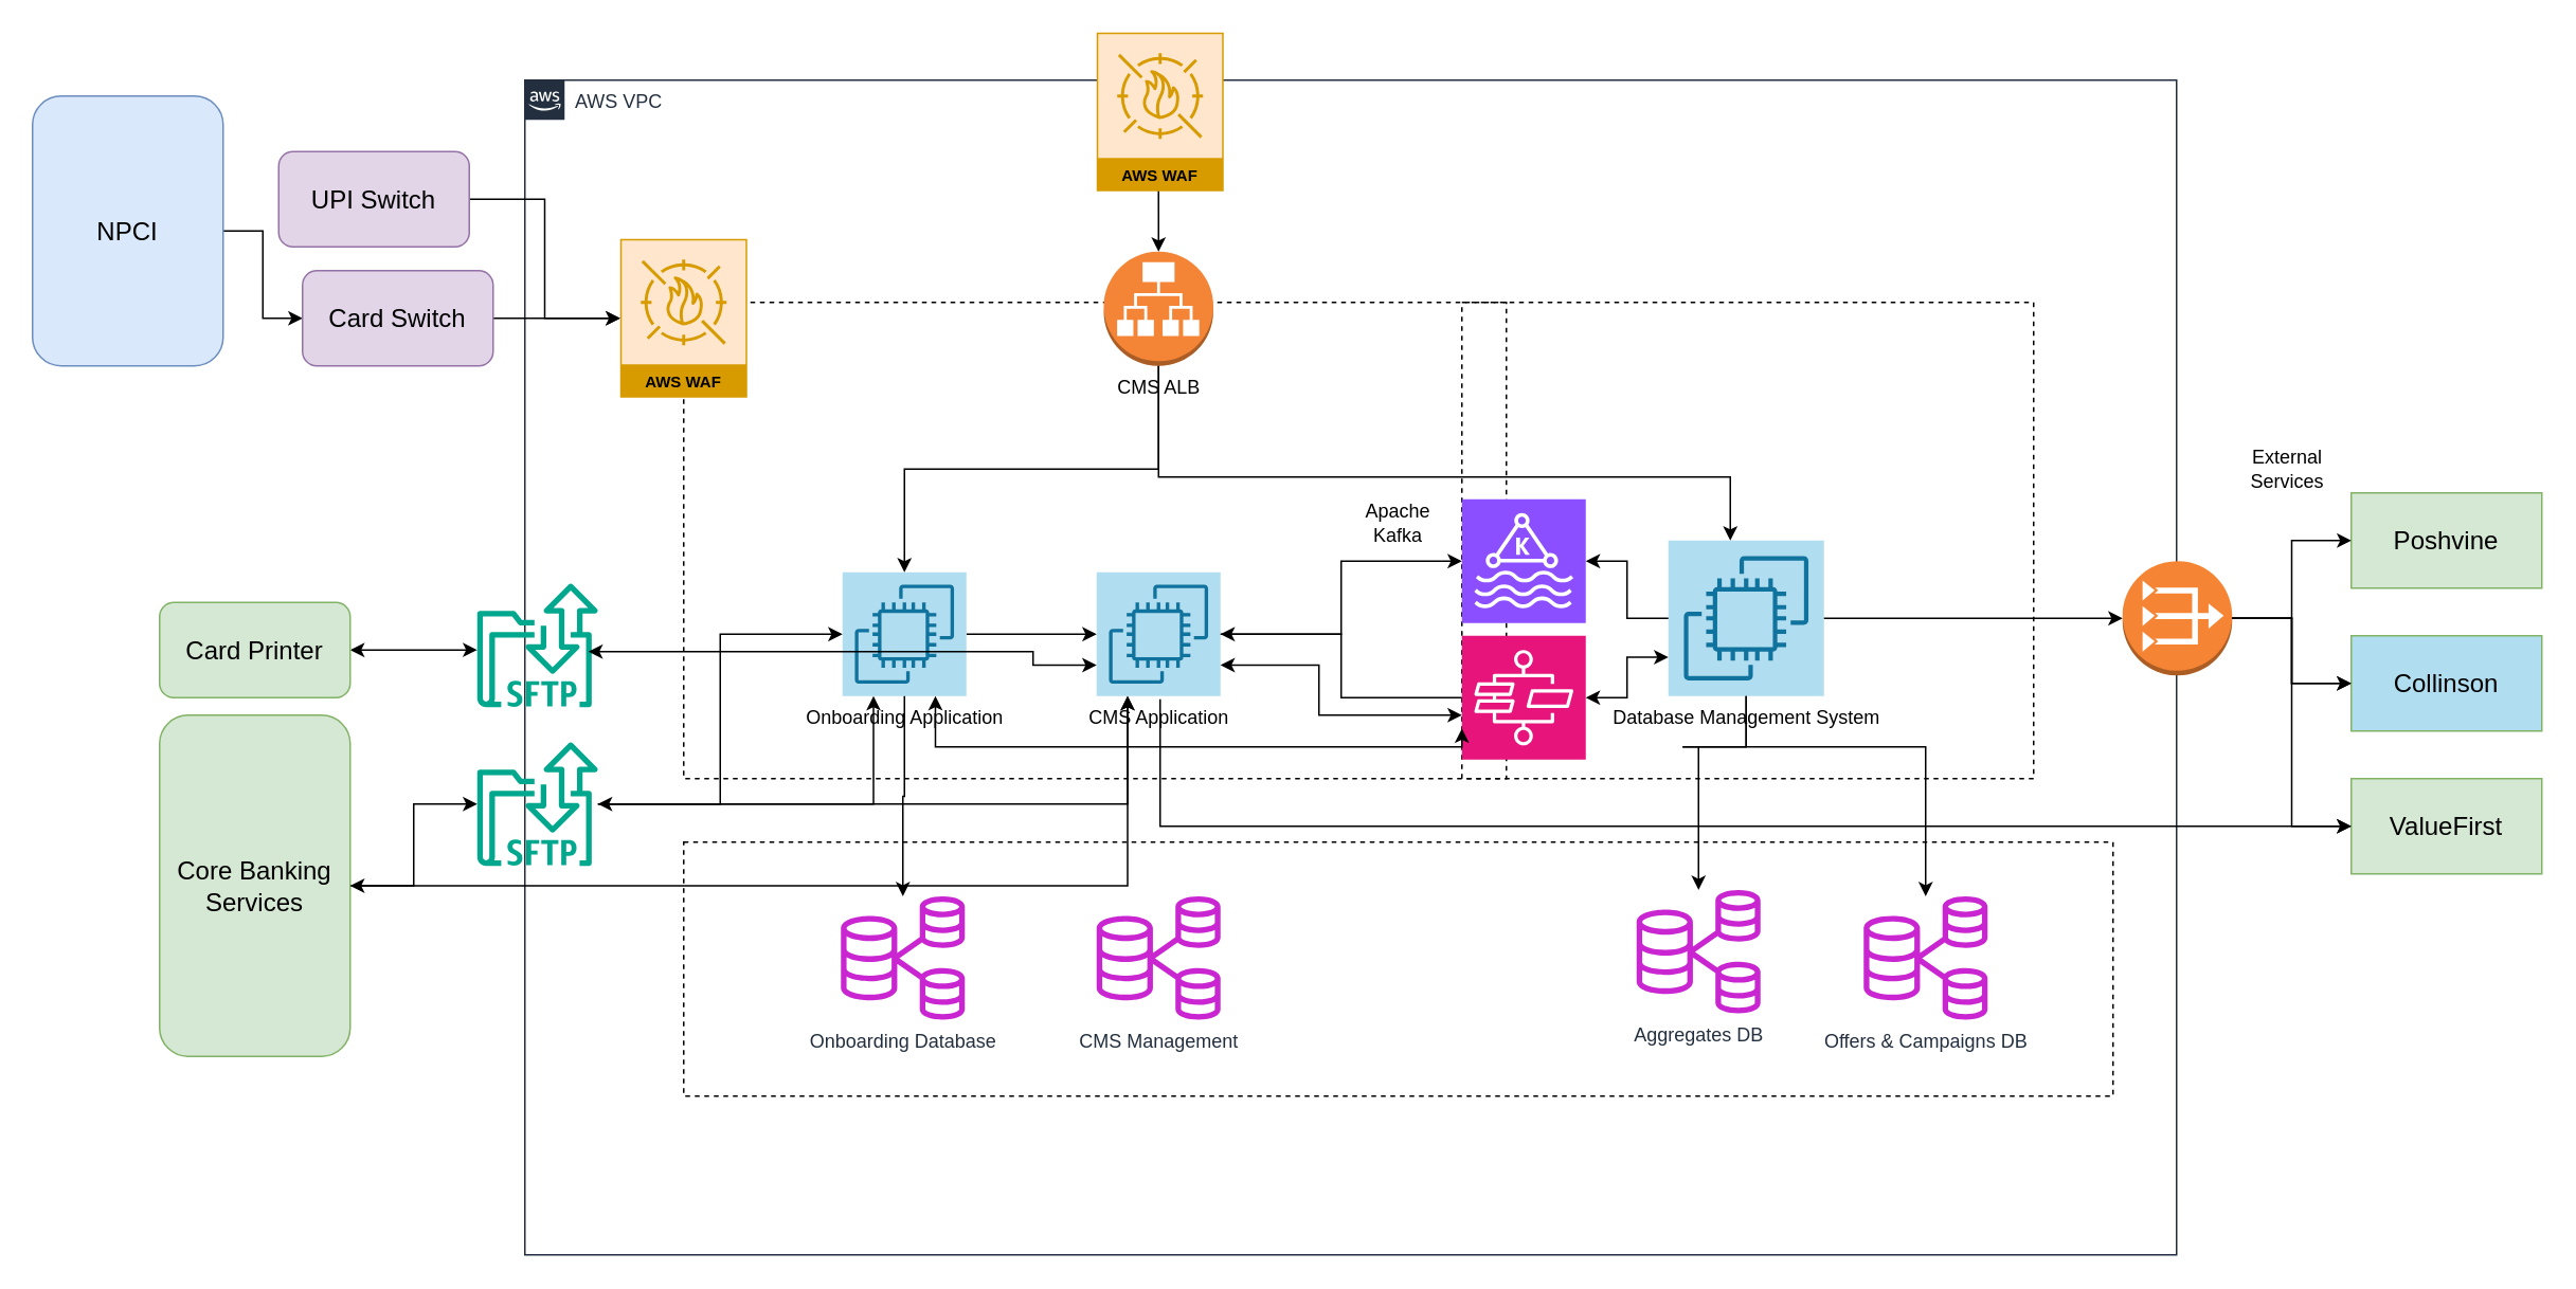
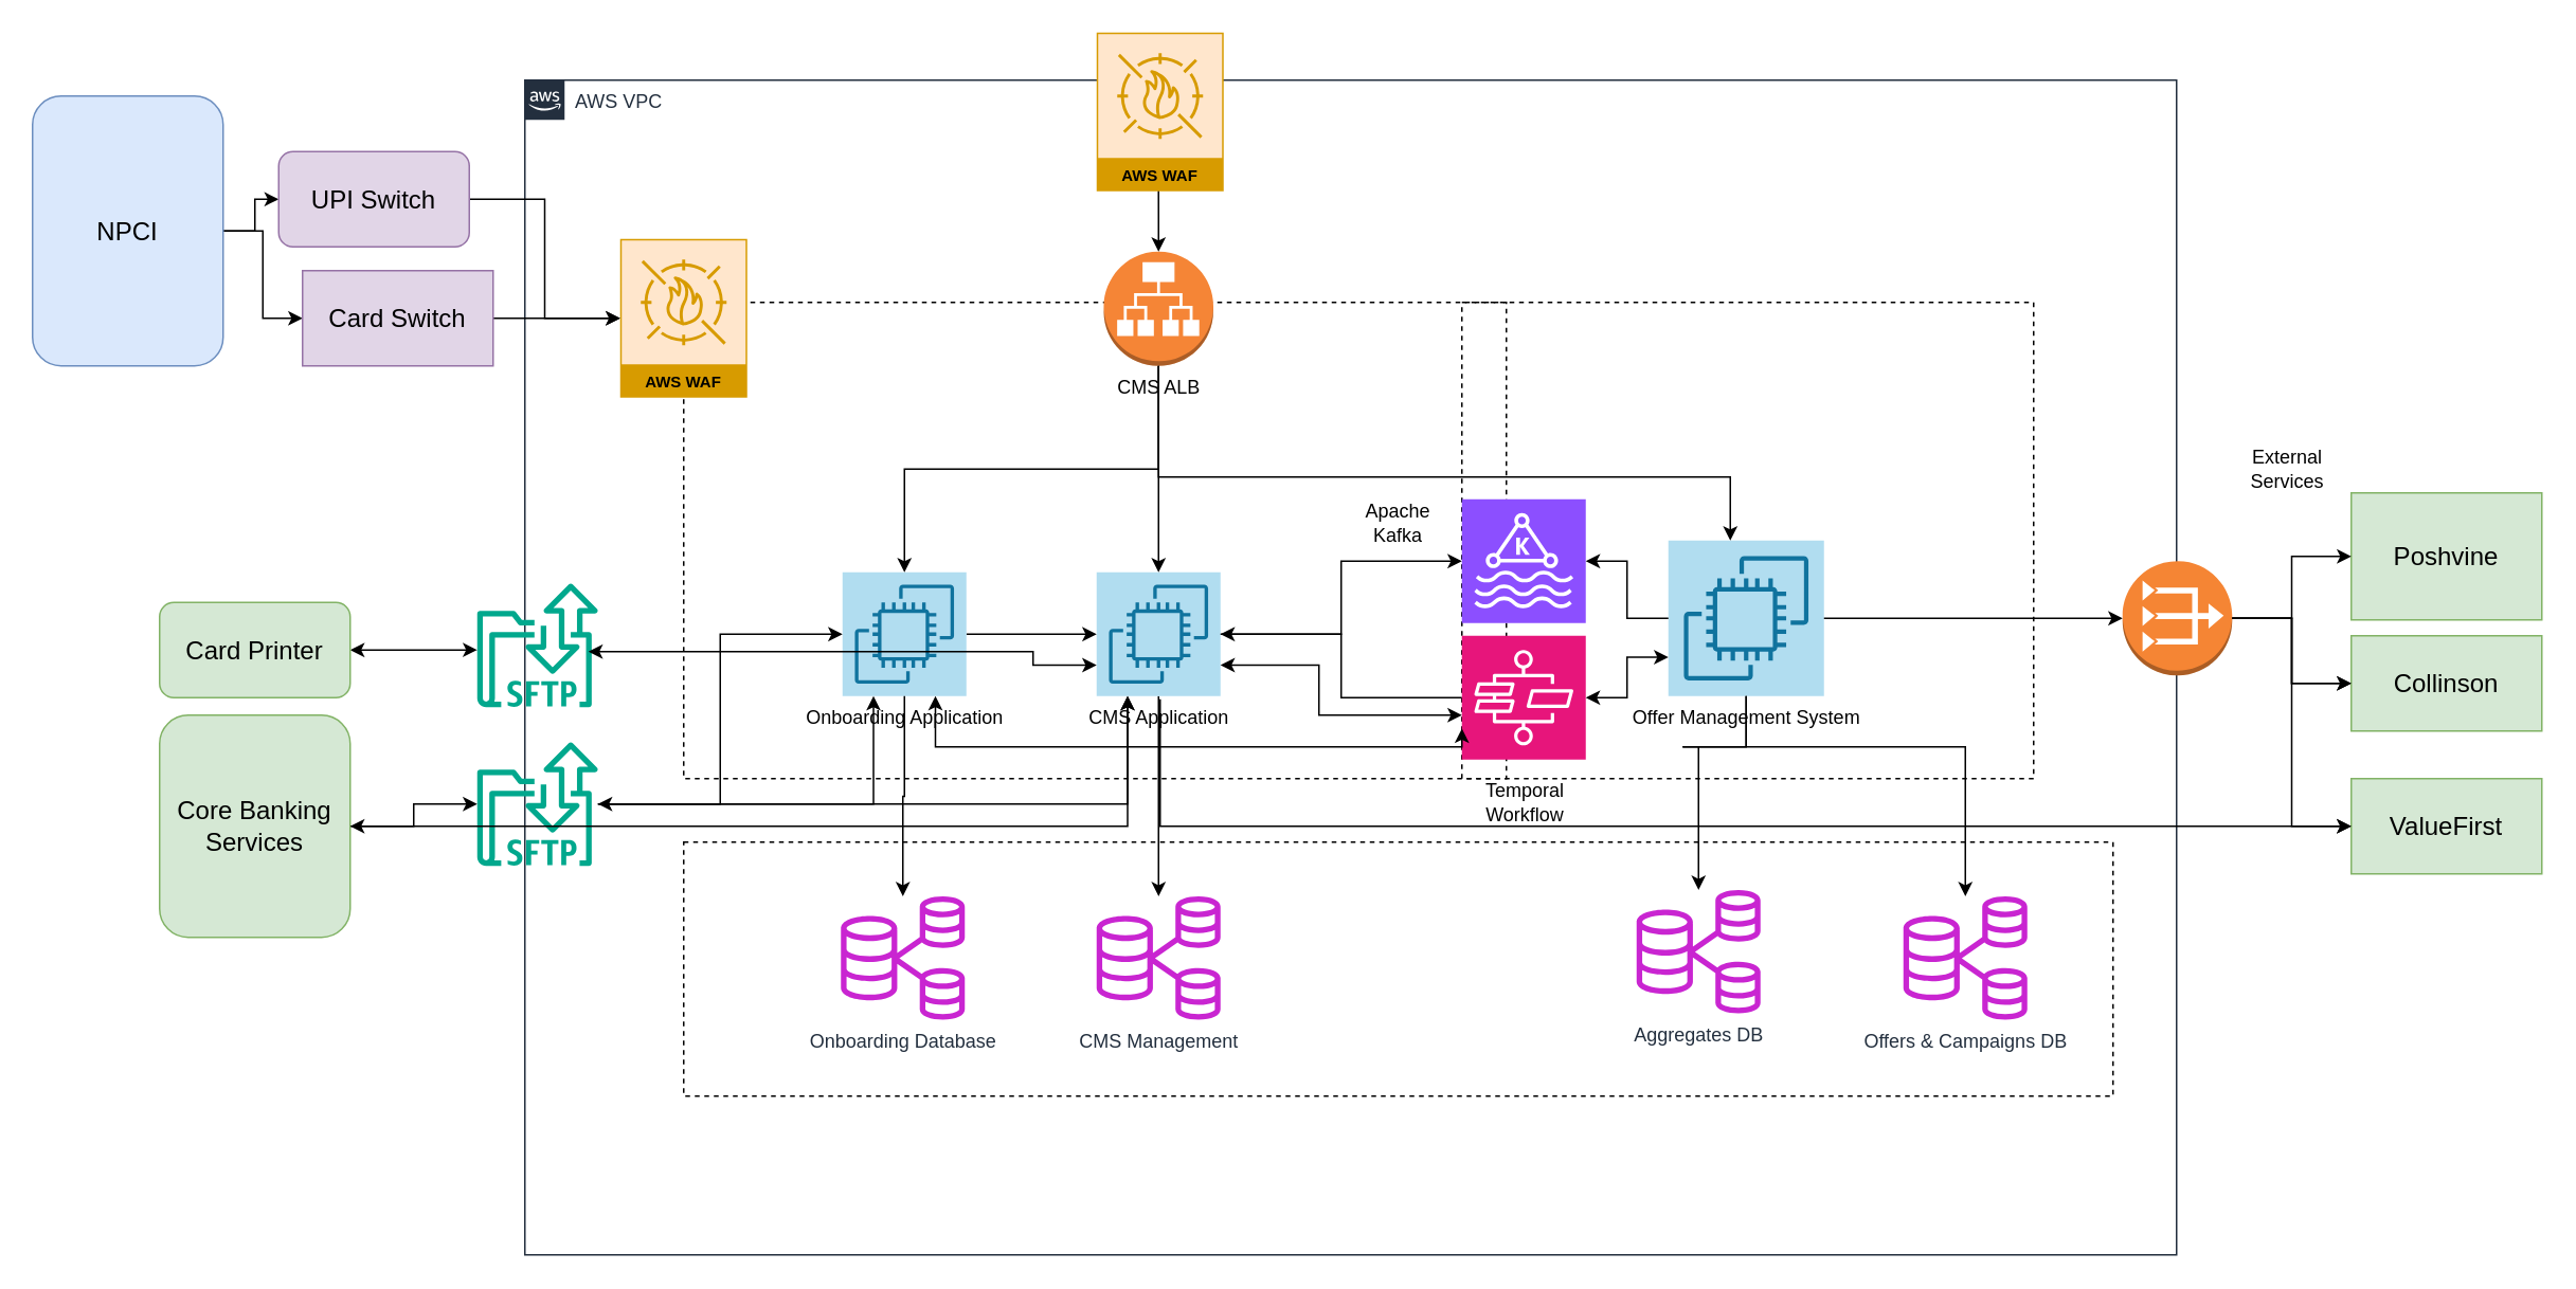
+ <mxCell id="56" style="edgeStyle=orthogonalEdgeStyle;rounded=0;orthogonalLoop=1;jettySize=auto;html=1;entryX=0;entryY=0.5;entryDx=0;entryDy=0;" edge="1" parent="1" source="57" target="63"><mxGeometry relative="1" as="geometry" /></mxCell>
- <mxCell id="59" value="&lt;font style=&quot;font-size: 16px;&quot;&gt;Card Switch&lt;/font&gt;" style="rounded=1;whiteSpace=wrap;html=1;fillColor=#e1d5e7;strokeColor=#9673a6;" vertex="1" parent="1"><mxGeometry x="190" y="170" width="120" height="60" as="geometry" /></mxCell>
+ <mxCell id="59" value="&lt;font style=&quot;font-size: 16px;&quot;&gt;Card Switch&lt;/font&gt;" style="whiteSpace=wrap;html=1;fillColor=#e1d5e7;strokeColor=#9673a6;rounded=0;" vertex="1" parent="1"><mxGeometry x="190" y="170" width="120" height="60" as="geometry" /></mxCell>
+ <mxCell id="12" value="" style="edgeStyle=orthogonalEdgeStyle;rounded=0;orthogonalLoop=1;jettySize=auto;html=1;entryX=0.5;entryY=0;entryDx=0;entryDy=0;entryPerimeter=0;" edge="1" parent="8" source="13" target="10"><mxGeometry relative="1" as="geometry"><mxPoint x="299.0" y="126" as="targetPoint" /></mxGeometry></mxCell>
- <mxCell id="46" value="Poshvine" style="rounded=0;whiteSpace=wrap;html=1;fontSize=16;fillColor=#d5e8d4;strokeColor=#82b366;" vertex="1" parent="1"><mxGeometry x="1480" y="310" width="120" height="60" as="geometry" /></mxCell>
+ <mxCell id="46" value="Poshvine" style="rounded=0;whiteSpace=wrap;html=1;fontSize=16;fillColor=#d5e8d4;strokeColor=#82b366;" vertex="1" parent="1"><mxGeometry x="1480" y="310" width="120" height="80" as="geometry" /></mxCell>
- <mxCell id="47" value="Collinson" style="rounded=0;whiteSpace=wrap;html=1;fontSize=16;fillColor=#b1ddf0;strokeColor=#82b366;" vertex="1" parent="1"><mxGeometry x="1480" y="400" width="120" height="60" as="geometry" /></mxCell>
+ <mxCell id="47" value="Collinson" style="rounded=0;whiteSpace=wrap;html=1;fontSize=16;fillColor=#d5e8d4;strokeColor=#82b366;" vertex="1" parent="1"><mxGeometry x="1480" y="400" width="120" height="60" as="geometry" /></mxCell>
- <mxCell id="3" value="Database Management System" style="sketch=0;points=[[0,0,0],[0.25,0,0],[0.5,0,0],[0.75,0,0],[1,0,0],[0,1,0],[0.25,1,0],[0.5,1,0],[0.75,1,0],[1,1,0],[0,0.25,0],[0,0.5,0],[0,0.75,0],[1,0.25,0],[1,0.5,0],[1,0.75,0]];outlineConnect=0;fillColor=#b1ddf0;strokeColor=#10739e;dashed=0;verticalLabelPosition=bottom;verticalAlign=top;align=center;html=1;fontSize=12;fontStyle=0;aspect=fixed;shape=mxgraph.aws4.resourceIcon;resIcon=mxgraph.aws4.ec2;" vertex="1" parent="2"><mxGeometry x="130" y="150" width="98" height="98" as="geometry" /></mxCell>
+ <mxCell id="3" value="Offer Management System" style="sketch=0;points=[[0,0,0],[0.25,0,0],[0.5,0,0],[0.75,0,0],[1,0,0],[0,1,0],[0.25,1,0],[0.5,1,0],[0.75,1,0],[1,1,0],[0,0.25,0],[0,0.5,0],[0,0.75,0],[1,0.25,0],[1,0.5,0],[1,0.75,0]];outlineConnect=0;fillColor=#b1ddf0;strokeColor=#10739e;dashed=0;verticalLabelPosition=bottom;verticalAlign=top;align=center;html=1;fontSize=12;fontStyle=0;aspect=fixed;shape=mxgraph.aws4.resourceIcon;resIcon=mxgraph.aws4.ec2;" vertex="1" parent="2"><mxGeometry x="130" y="150" width="98" height="98" as="geometry" /></mxCell>
+ <mxCell id="30" value="Temporal Workflow" style="text;html=1;strokeColor=none;fillColor=none;align=center;verticalAlign=middle;whiteSpace=wrap;rounded=0;" vertex="1" parent="4"><mxGeometry x="600" y="440" width="60" height="30" as="geometry" /></mxCell>
+ <mxCell id="9" value="" style="edgeStyle=orthogonalEdgeStyle;rounded=0;orthogonalLoop=1;jettySize=auto;html=1;" edge="1" parent="8" source="10" target="11"><mxGeometry relative="1" as="geometry" /></mxCell>
- <mxCell id="66" value="&lt;font style=&quot;font-size: 16px;&quot;&gt;Core Banking Services&lt;/font&gt;" style="rounded=1;whiteSpace=wrap;html=1;fillColor=#d5e8d4;strokeColor=#82b366;" vertex="1" parent="1"><mxGeometry x="100" y="450" width="120" height="215" as="geometry" /></mxCell>
+ <mxCell id="66" value="&lt;font style=&quot;font-size: 16px;&quot;&gt;Core Banking Services&lt;/font&gt;" style="rounded=1;whiteSpace=wrap;html=1;fillColor=#d5e8d4;strokeColor=#82b366;" vertex="1" parent="1"><mxGeometry x="100" y="450" width="120" height="140" as="geometry" /></mxCell>
- <mxCell id="7" value="Offers &amp;amp; Campaigns DB" style="sketch=0;outlineConnect=0;fontColor=#232F3E;gradientColor=none;fillColor=#C925D1;strokeColor=none;dashed=0;verticalLabelPosition=bottom;verticalAlign=top;align=center;html=1;fontSize=12;fontStyle=0;aspect=fixed;pointerEvents=1;shape=mxgraph.aws4.rds_multi_az_db_cluster;" vertex="1" parent="5"><mxGeometry x="743" y="34" width="78" height="78" as="geometry" /></mxCell>
+ <mxCell id="7" value="Offers &amp;amp; Campaigns DB" style="sketch=0;outlineConnect=0;fontColor=#232F3E;gradientColor=none;fillColor=#C925D1;strokeColor=none;dashed=0;verticalLabelPosition=bottom;verticalAlign=top;align=center;html=1;fontSize=12;fontStyle=0;aspect=fixed;pointerEvents=1;shape=mxgraph.aws4.rds_multi_az_db_cluster;" vertex="1" parent="5"><mxGeometry x="768" y="34" width="78" height="78" as="geometry" /></mxCell>
